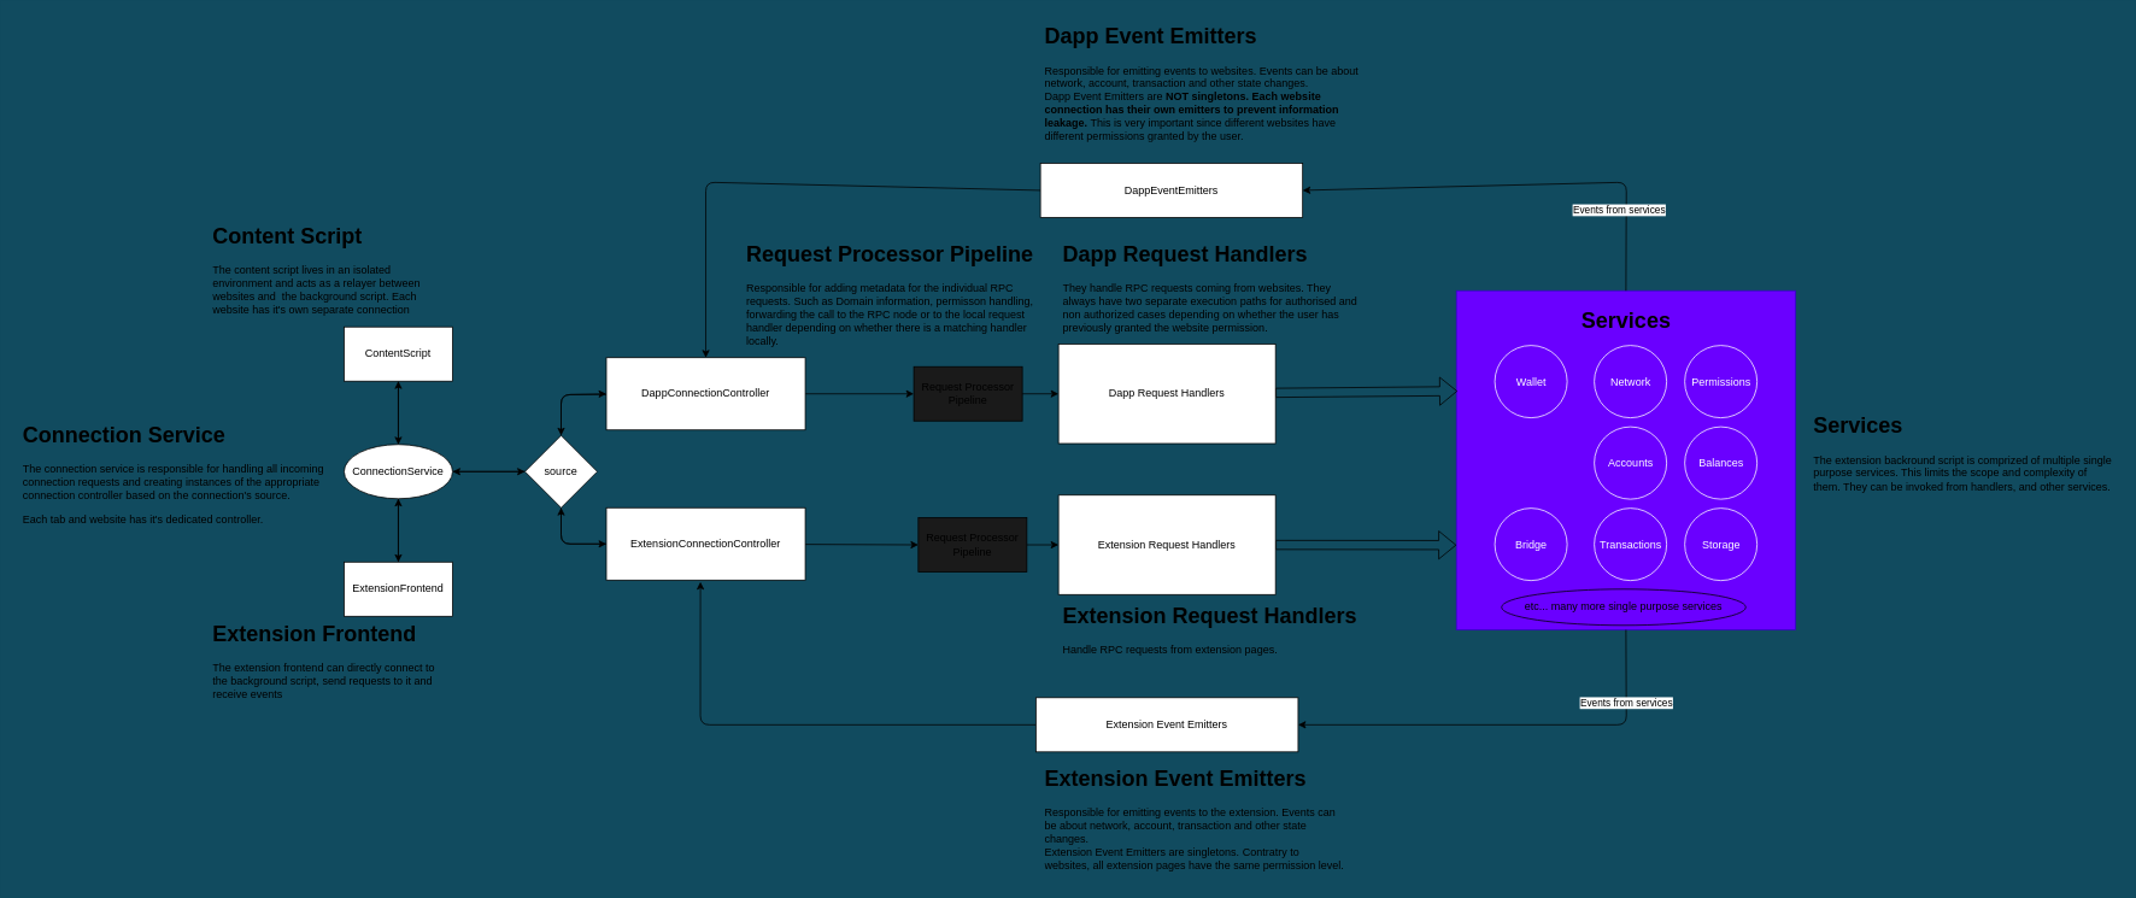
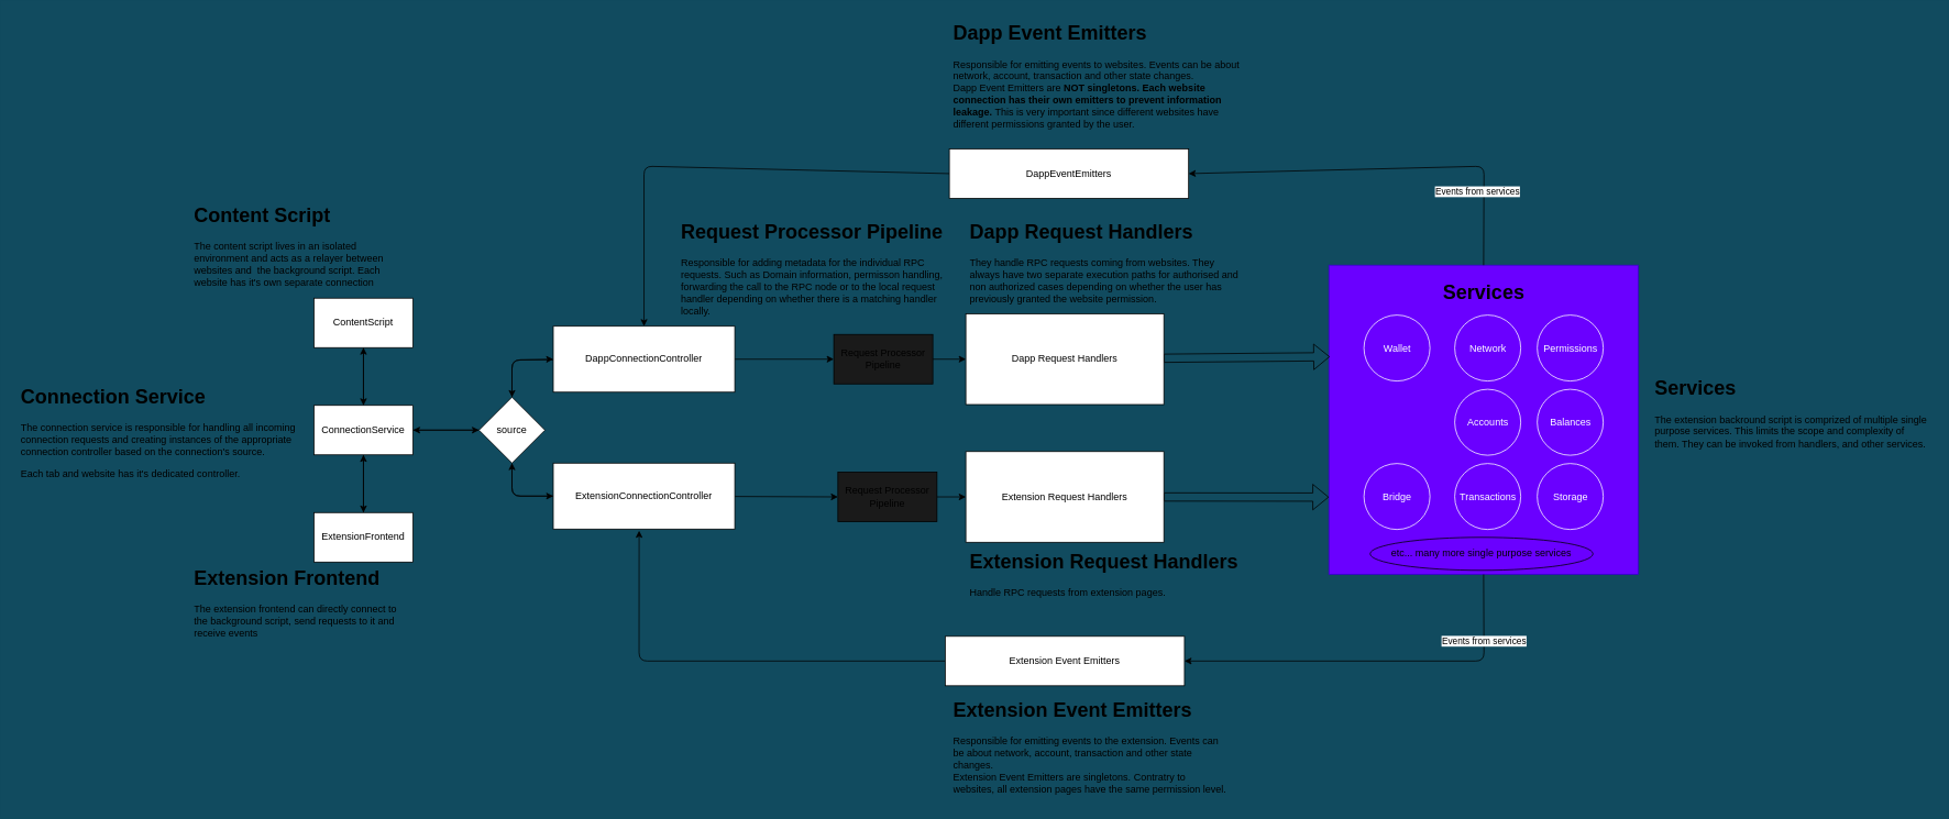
- <mxCell id="11" value="ConnectionService" style="ellipse;whiteSpace=wrap;html=1;" vertex="1" parent="1"><mxGeometry x="380" y="491" width="120" height="60" as="geometry" /></mxCell>
+ <mxCell id="11" value="ConnectionService" style="rounded=0;whiteSpace=wrap;html=1;" vertex="1" parent="1"><mxGeometry x="380" y="491" width="120" height="60" as="geometry" /></mxCell>
